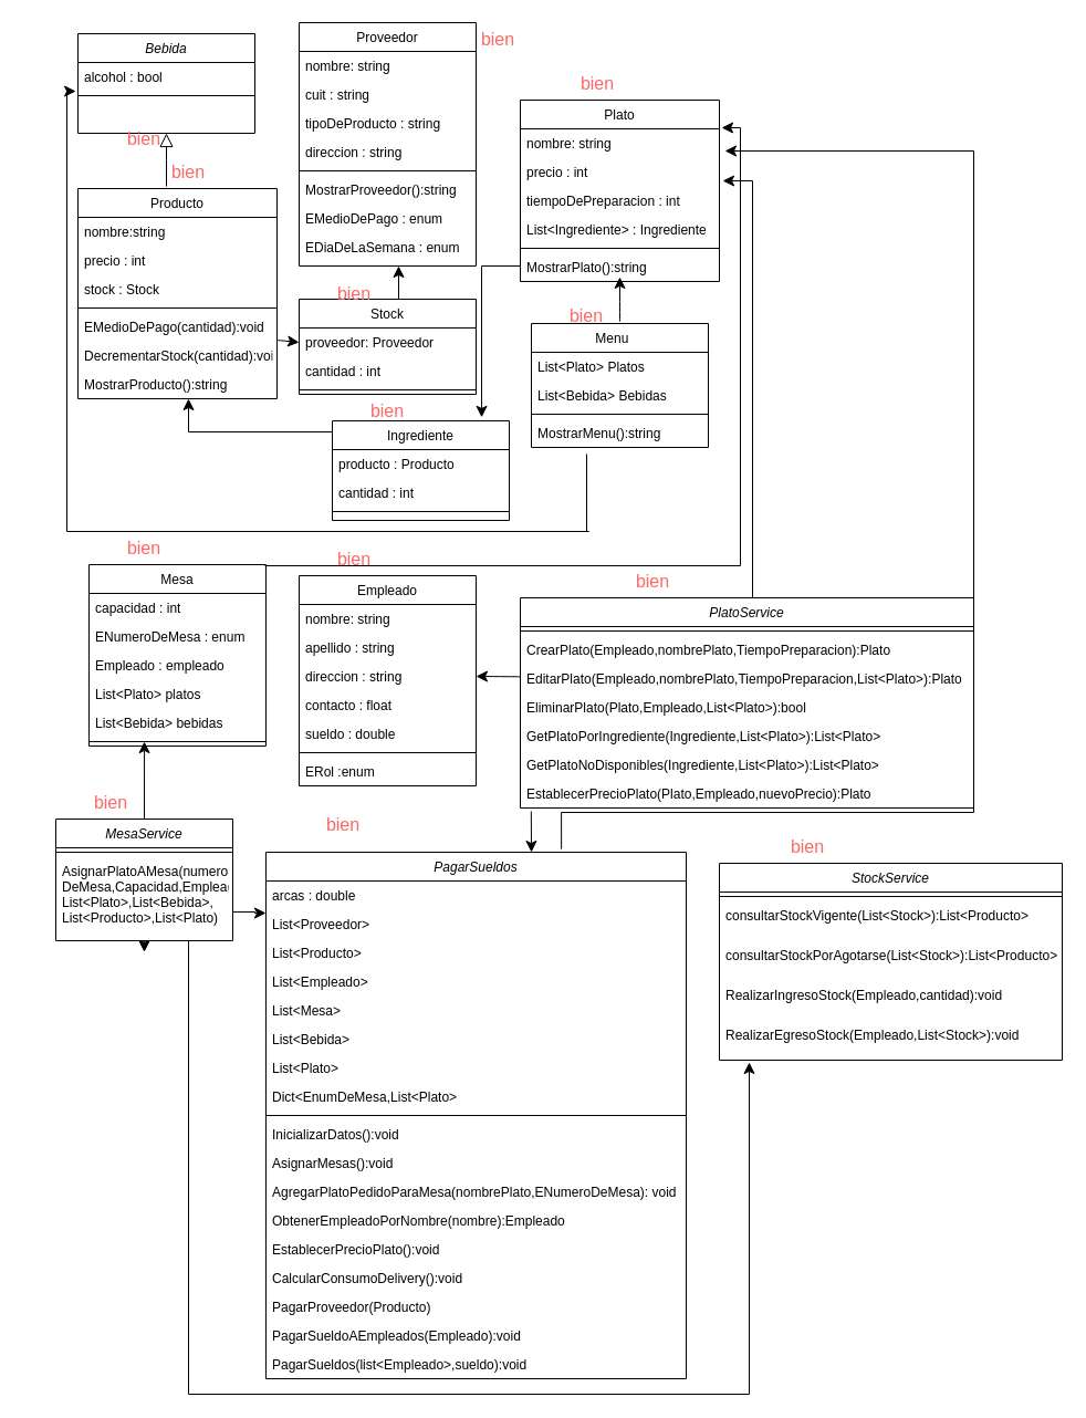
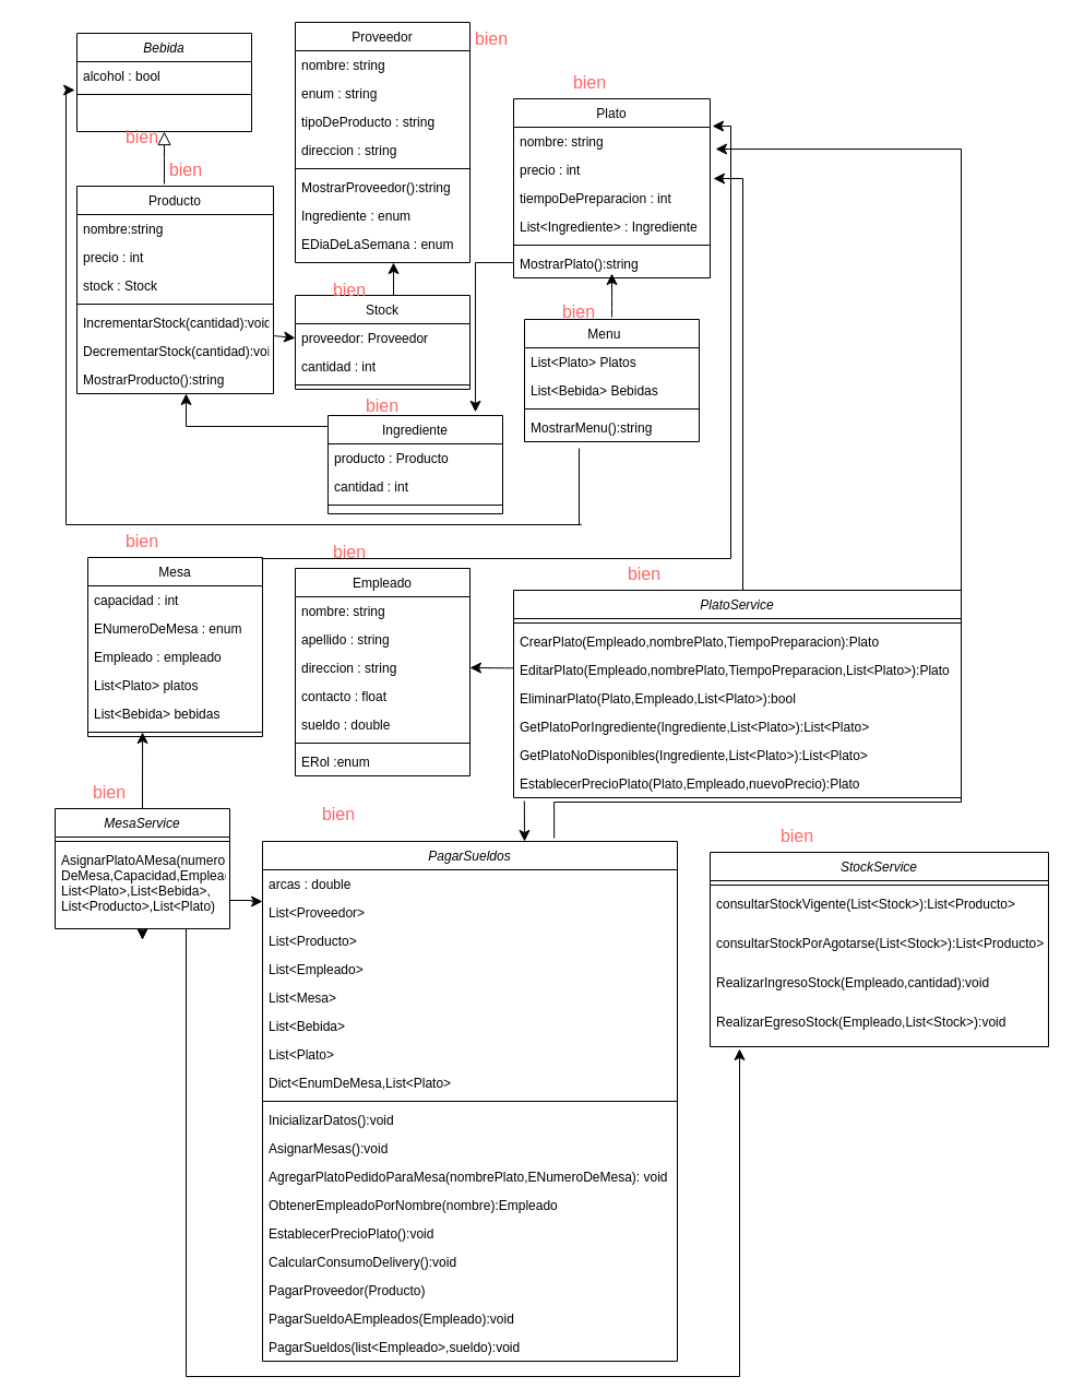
- <mxCell id="20" value="cuit : string" style="text;align=left;verticalAlign=top;spacingLeft=4;spacingRight=4;overflow=hidden;rotatable=0;points=[[0,0.5],[1,0.5]];portConstraint=eastwest;rounded=0;shadow=0;html=0;" vertex="1" parent="18"><mxGeometry y="52" width="160" height="26" as="geometry" /></mxCell>
+ <mxCell id="20" value="enum : string" style="text;align=left;verticalAlign=top;spacingLeft=4;spacingRight=4;overflow=hidden;rotatable=0;points=[[0,0.5],[1,0.5]];portConstraint=eastwest;rounded=0;shadow=0;html=0;" vertex="1" parent="18"><mxGeometry y="52" width="160" height="26" as="geometry" /></mxCell>
- <mxCell id="25" value="EMedioDePago : enum" style="text;align=left;verticalAlign=top;spacingLeft=4;spacingRight=4;overflow=hidden;rotatable=0;points=[[0,0.5],[1,0.5]];portConstraint=eastwest;rounded=0;shadow=0;html=0;" vertex="1" parent="18"><mxGeometry y="164" width="160" height="26" as="geometry" /></mxCell>
+ <mxCell id="25" value="Ingrediente : enum" style="text;align=left;verticalAlign=top;spacingLeft=4;spacingRight=4;overflow=hidden;rotatable=0;points=[[0,0.5],[1,0.5]];portConstraint=eastwest;rounded=0;shadow=0;html=0;" vertex="1" parent="18"><mxGeometry y="164" width="160" height="26" as="geometry" /></mxCell>
- <mxCell id="10" value="EMedioDePago(cantidad):void" style="text;align=left;verticalAlign=top;spacingLeft=4;spacingRight=4;overflow=hidden;rotatable=0;points=[[0,0.5],[1,0.5]];portConstraint=eastwest;rounded=0;shadow=0;html=0;" vertex="1" parent="5"><mxGeometry y="112" width="180" height="26" as="geometry" /></mxCell>
+ <mxCell id="10" value="IncrementarStock(cantidad):void" style="text;align=left;verticalAlign=top;spacingLeft=4;spacingRight=4;overflow=hidden;rotatable=0;points=[[0,0.5],[1,0.5]];portConstraint=eastwest;rounded=0;shadow=0;html=0;" vertex="1" parent="5"><mxGeometry y="112" width="180" height="26" as="geometry" /></mxCell>
